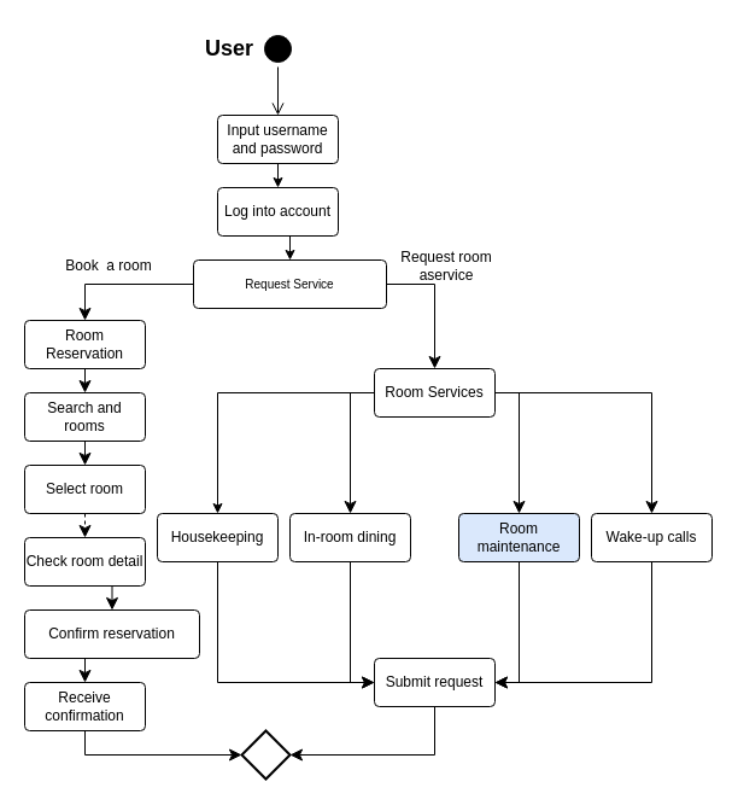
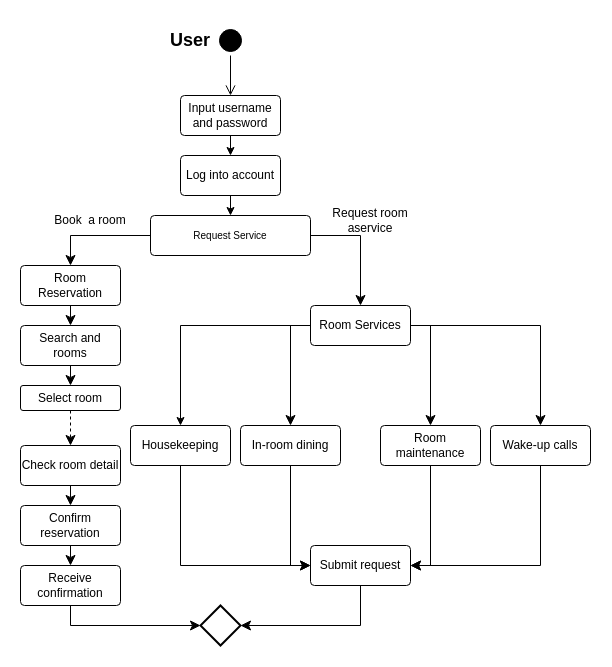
- <mxCell id="3" value="&lt;span style=&quot;font-size: 10px;&quot;&gt;Request Service&lt;/span&gt;" style="rounded=1;arcSize=10;whiteSpace=wrap;html=1;align=center;" vertex="1" parent="1"><mxGeometry x="160" y="215" width="160" height="40" as="geometry" /></mxCell>
+ <mxCell id="3" value="&lt;span style=&quot;font-size: 10px;&quot;&gt;Request Service&lt;/span&gt;" style="rounded=1;arcSize=10;whiteSpace=wrap;html=1;align=center;" vertex="1" parent="1"><mxGeometry x="150" y="215" width="160" height="40" as="geometry" /></mxCell>
- <mxCell id="7" value="Select room" style="rounded=1;arcSize=10;whiteSpace=wrap;html=1;align=center;" vertex="1" parent="1"><mxGeometry x="20" y="385" width="100" height="40" as="geometry" /></mxCell>
+ <mxCell id="7" value="Select room" style="rounded=1;arcSize=10;whiteSpace=wrap;html=1;align=center;" vertex="1" parent="1"><mxGeometry x="20" y="385" width="100" height="25" as="geometry" /></mxCell>
- <mxCell id="13" value="Room maintenance" style="rounded=1;arcSize=10;whiteSpace=wrap;html=1;align=center;fillColor=#dae8fc;" vertex="1" parent="1"><mxGeometry x="380" y="425" width="100" height="40" as="geometry" /></mxCell>
+ <mxCell id="13" value="Room maintenance" style="rounded=1;arcSize=10;whiteSpace=wrap;html=1;align=center;" vertex="1" parent="1"><mxGeometry x="380" y="425" width="100" height="40" as="geometry" /></mxCell>
- <mxCell id="9" value="Confirm reservation" style="rounded=1;arcSize=10;whiteSpace=wrap;html=1;align=center;" vertex="1" parent="1"><mxGeometry x="20" y="505" width="145" height="40" as="geometry" /></mxCell>
+ <mxCell id="9" value="Confirm reservation" style="rounded=1;arcSize=10;whiteSpace=wrap;html=1;align=center;" vertex="1" parent="1"><mxGeometry x="20" y="505" width="100" height="40" as="geometry" /></mxCell>
